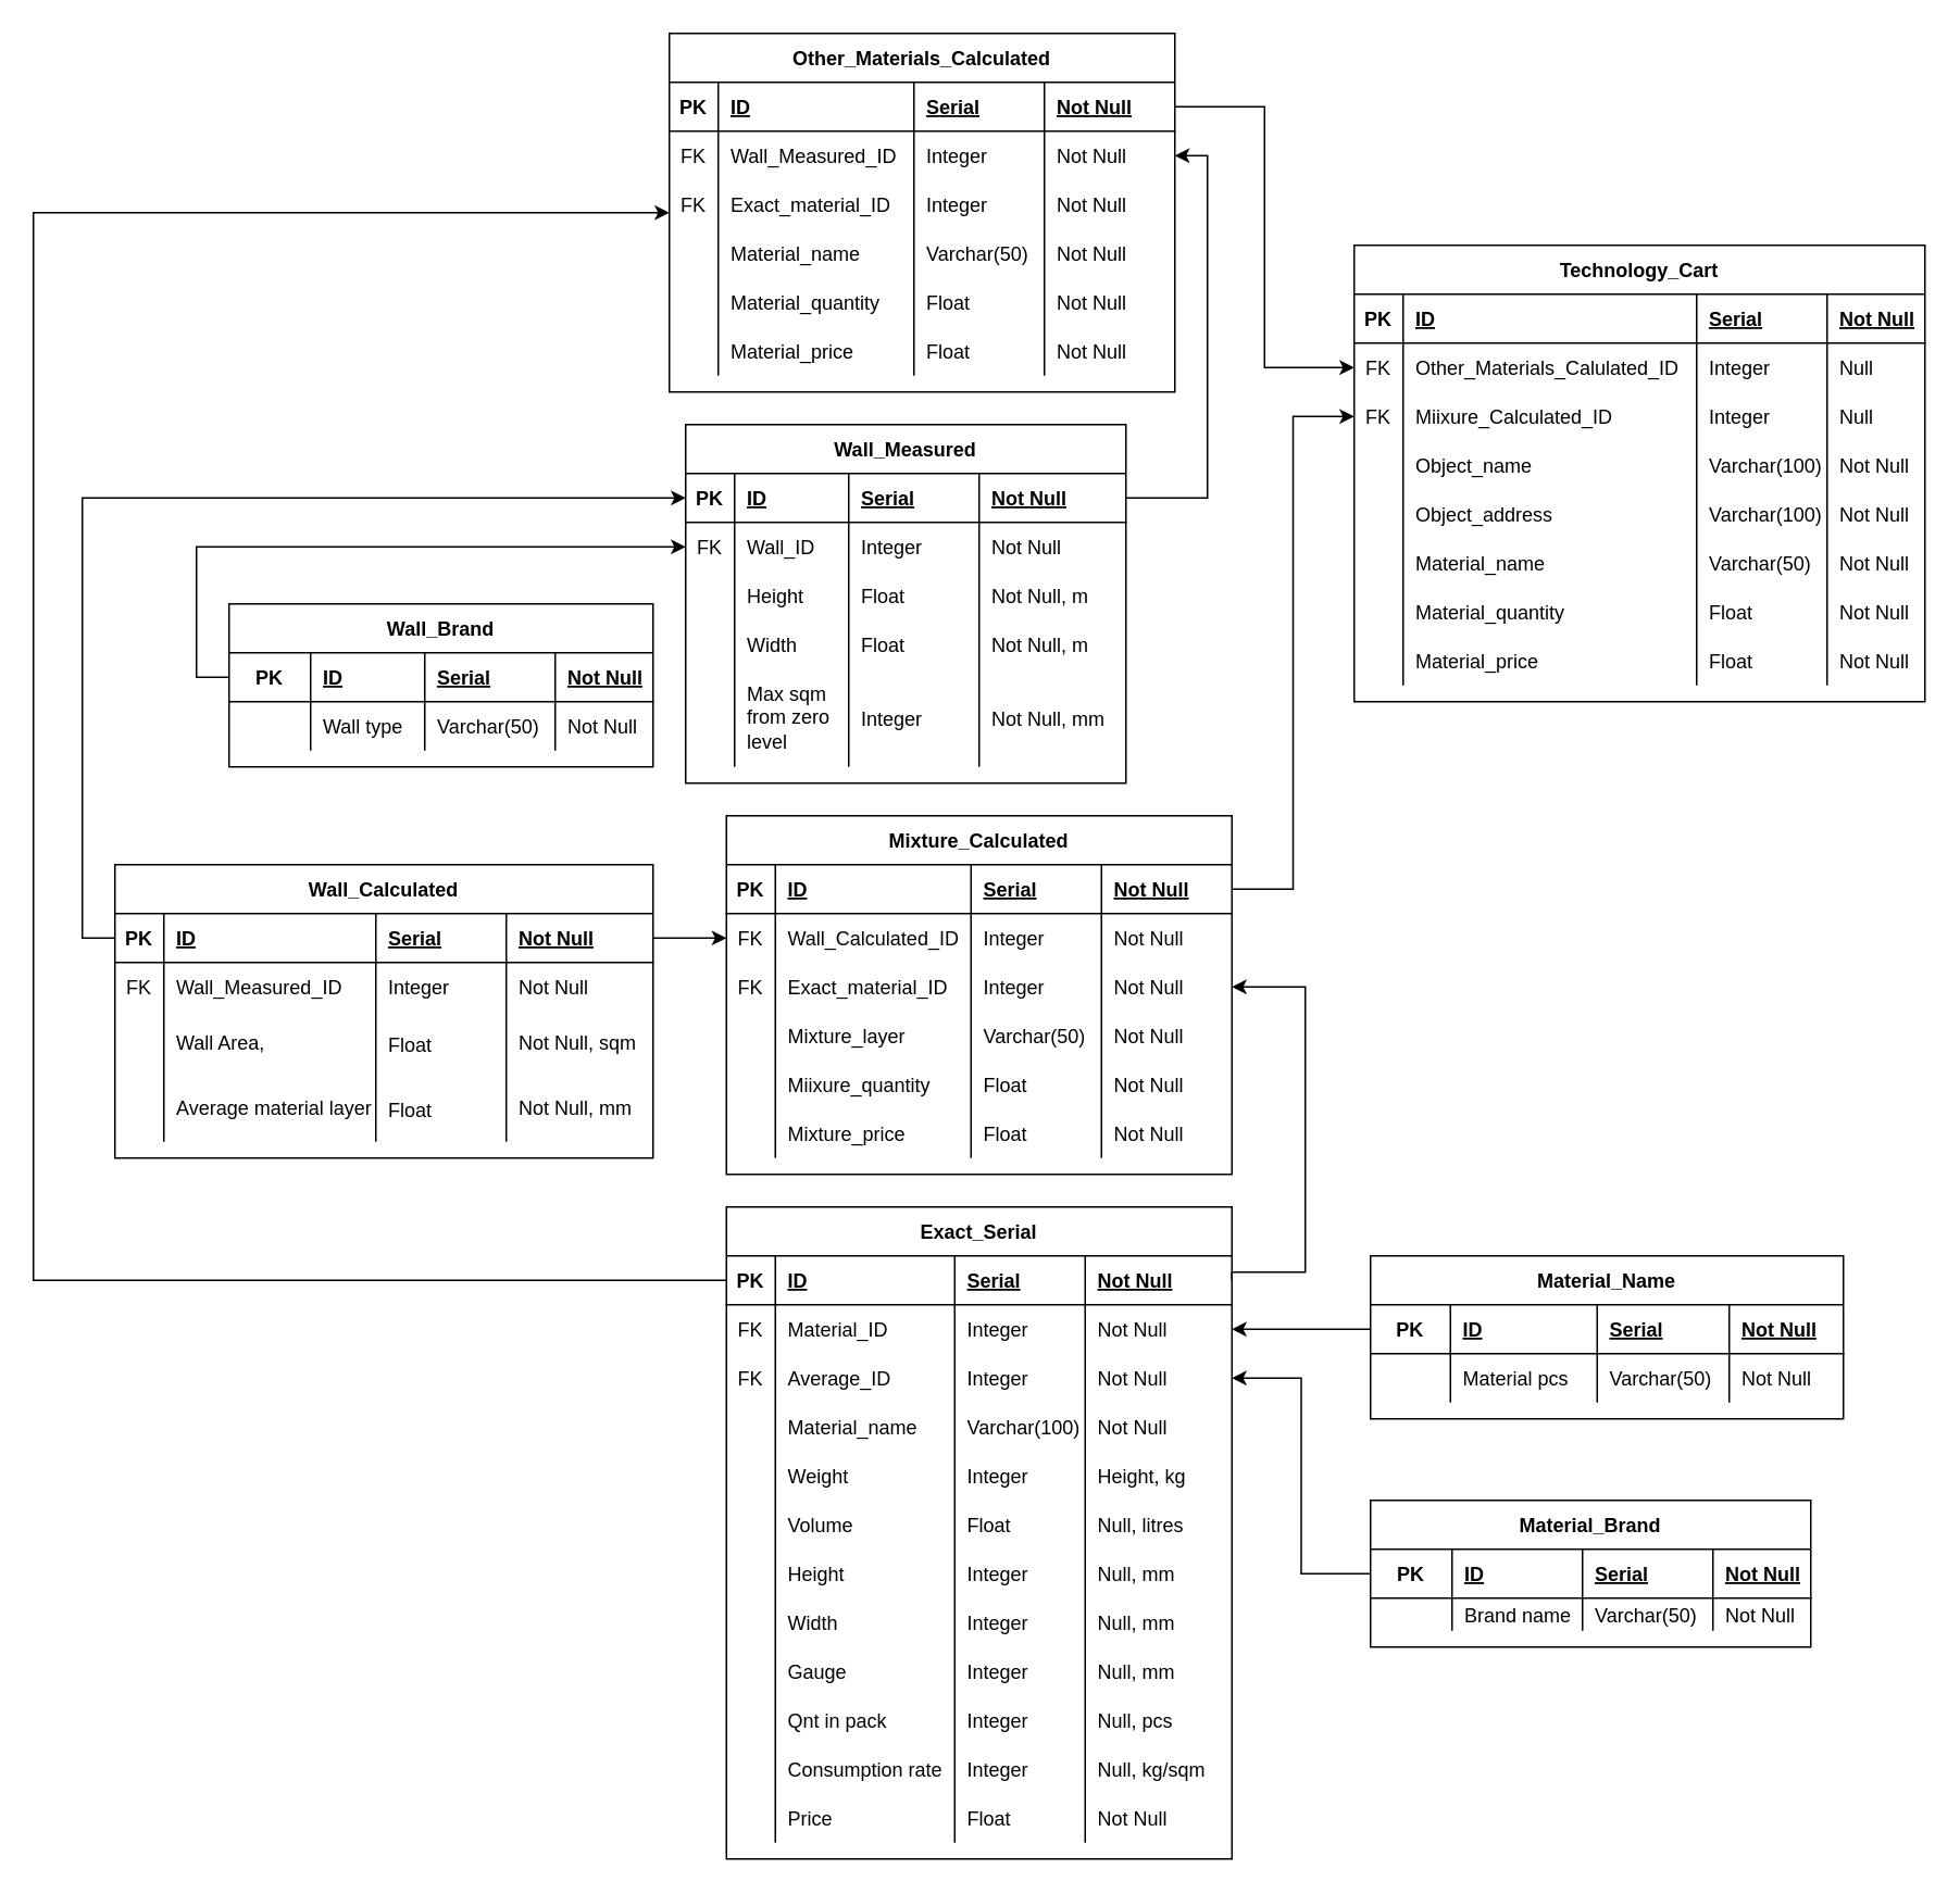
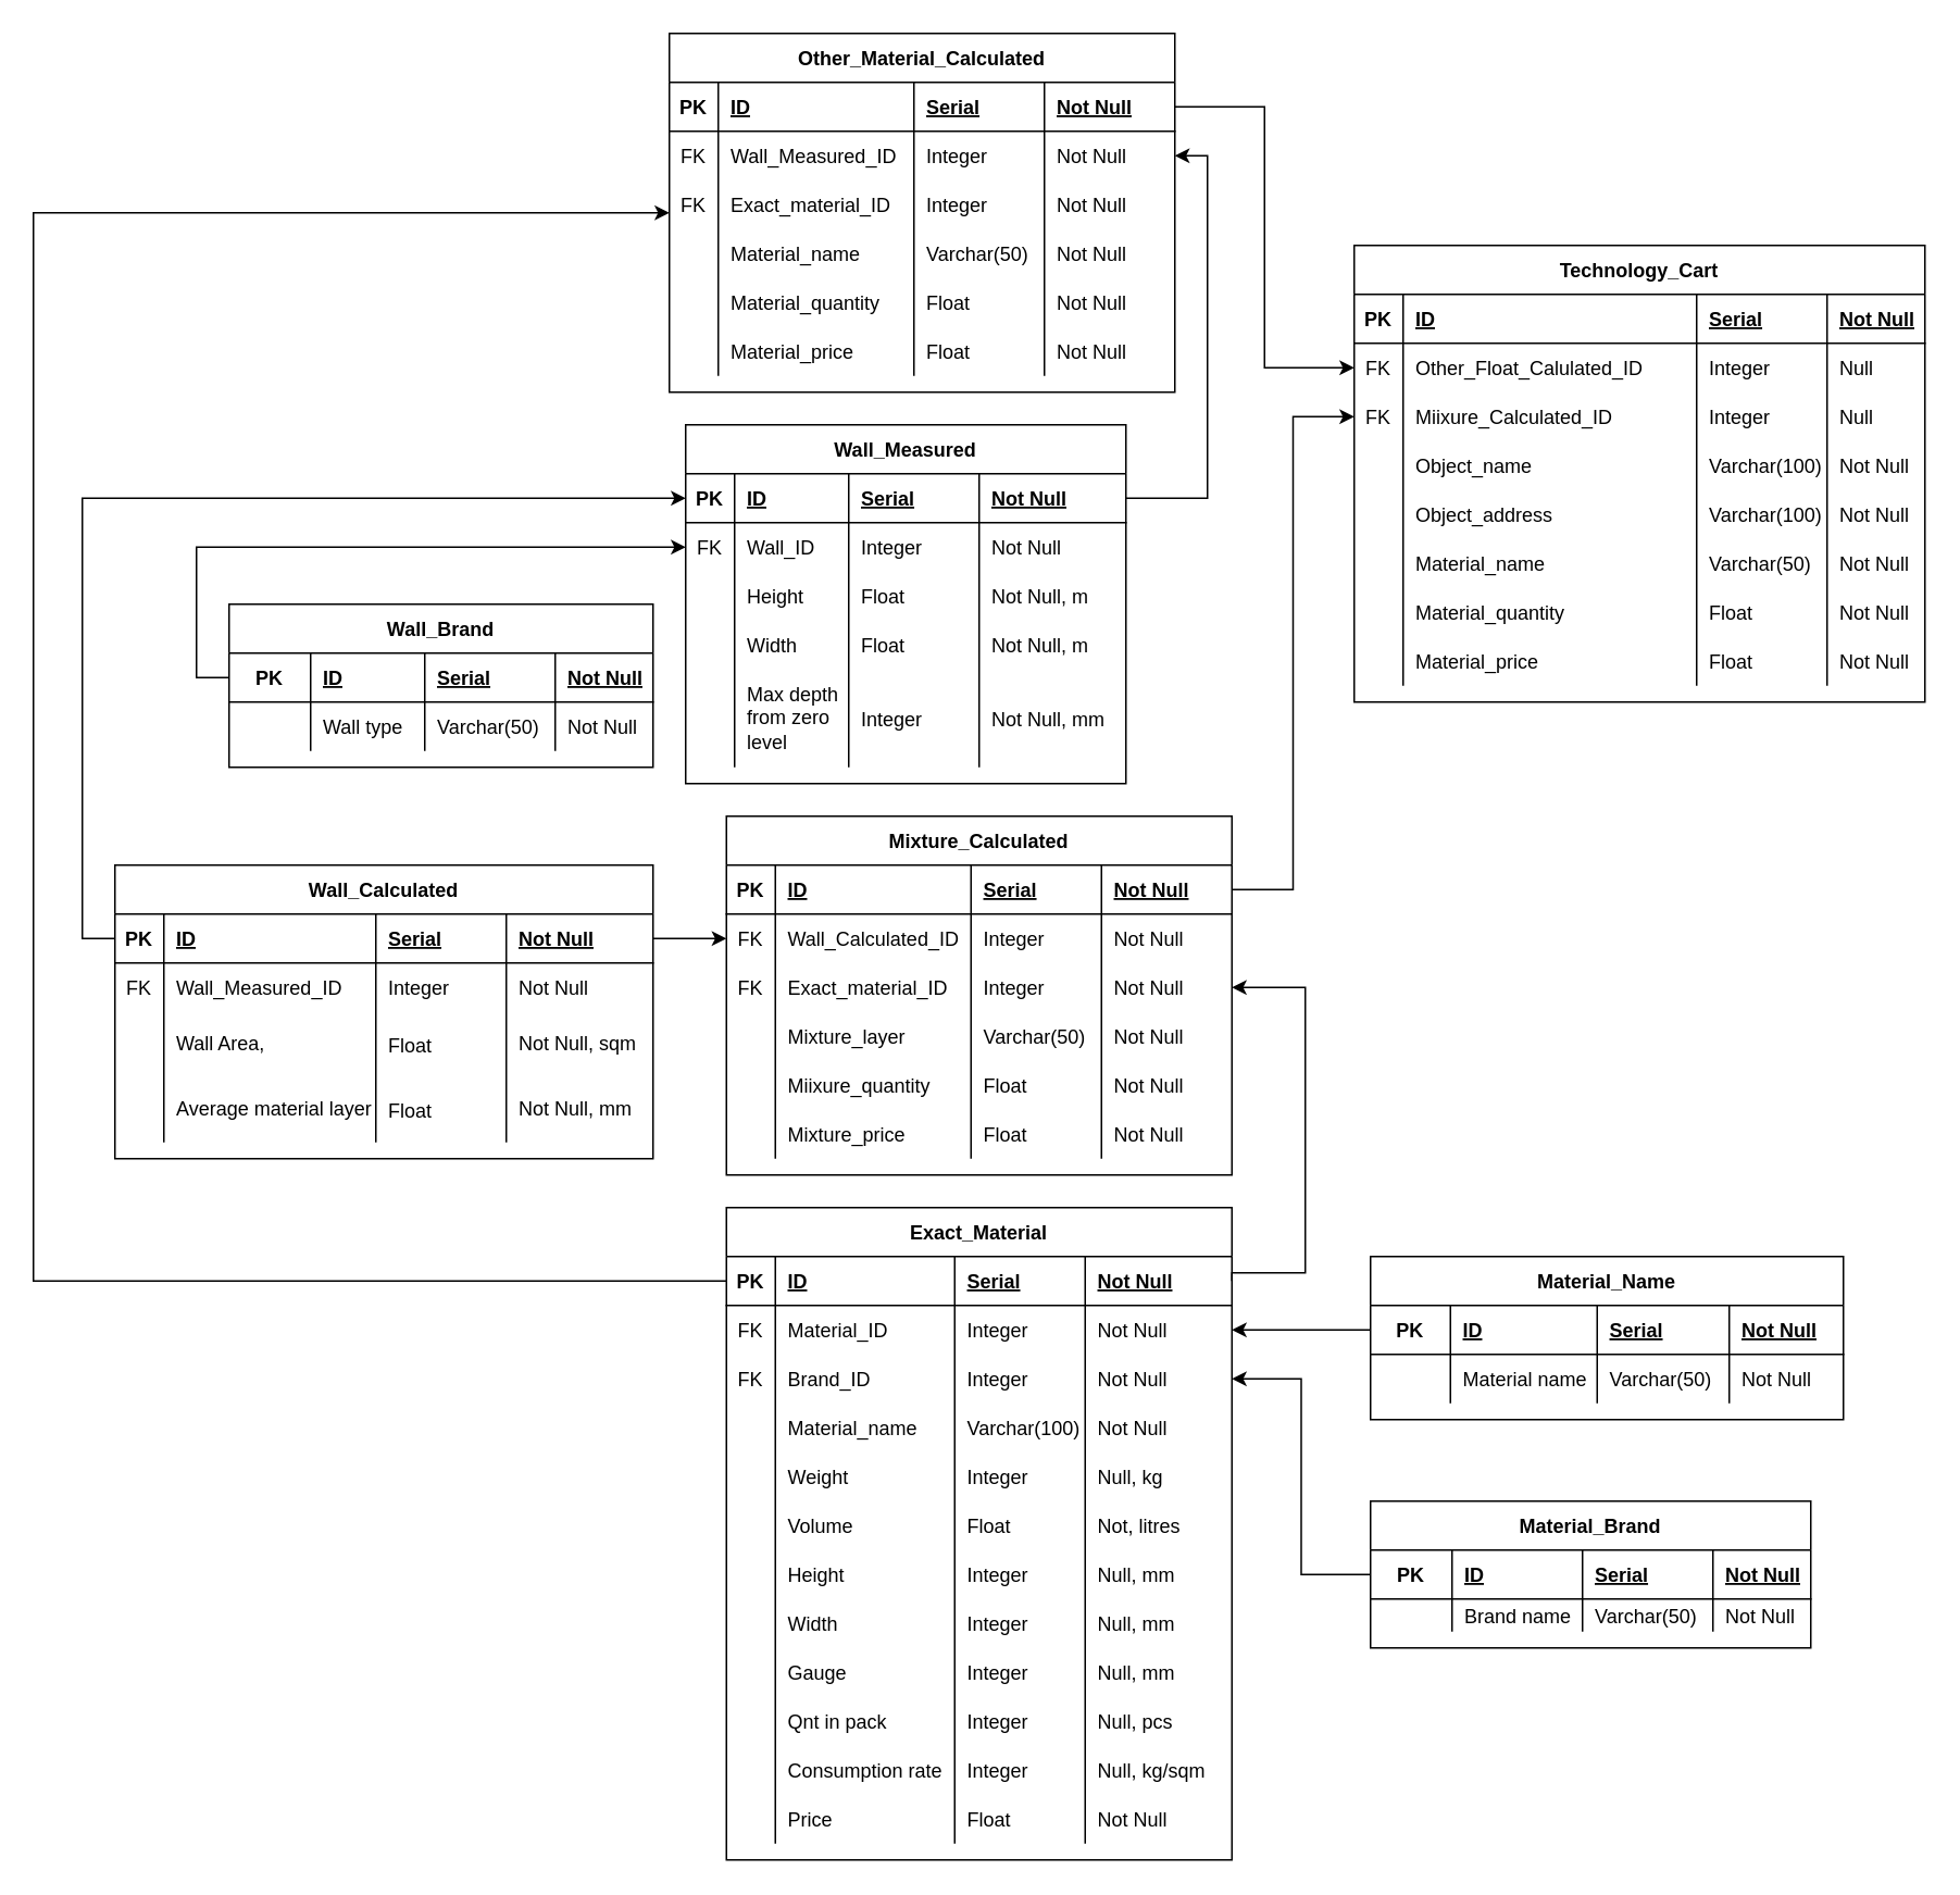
- <mxCell id="177" value="Other_Materials_Calculated" style="shape=table;startSize=30;container=1;collapsible=1;childLayout=tableLayout;fixedRows=1;rowLines=0;fontStyle=1;align=center;resizeLast=1;" vertex="1" parent="1"><mxGeometry x="410" y="20" width="310.0" height="220" as="geometry" /></mxCell>
+ <mxCell id="177" value="Other_Material_Calculated" style="shape=table;startSize=30;container=1;collapsible=1;childLayout=tableLayout;fixedRows=1;rowLines=0;fontStyle=1;align=center;resizeLast=1;" vertex="1" parent="1"><mxGeometry x="410" y="20" width="310.0" height="220" as="geometry" /></mxCell>
- <mxCell id="218" value="Other_Materials_Calulated_ID" style="shape=partialRectangle;connectable=0;fillColor=none;top=0;left=0;bottom=0;right=0;align=left;spacingLeft=6;overflow=hidden;" vertex="1" parent="216"><mxGeometry x="30" width="180" height="30" as="geometry"><mxRectangle width="180" height="30" as="alternateBounds" /></mxGeometry></mxCell>
+ <mxCell id="218" value="Other_Float_Calulated_ID" style="shape=partialRectangle;connectable=0;fillColor=none;top=0;left=0;bottom=0;right=0;align=left;spacingLeft=6;overflow=hidden;" vertex="1" parent="216"><mxGeometry x="30" width="180" height="30" as="geometry"><mxRectangle width="180" height="30" as="alternateBounds" /></mxGeometry></mxCell>
- <mxCell id="119" value="Max sqm from zero level" style="shape=partialRectangle;connectable=0;fillColor=none;top=0;left=0;bottom=0;right=0;align=left;spacingLeft=6;overflow=hidden;whiteSpace=wrap;" vertex="1" parent="117"><mxGeometry x="30" width="70" height="60" as="geometry"><mxRectangle width="70" height="60" as="alternateBounds" /></mxGeometry></mxCell>
+ <mxCell id="119" value="Max depth from zero level" style="shape=partialRectangle;connectable=0;fillColor=none;top=0;left=0;bottom=0;right=0;align=left;spacingLeft=6;overflow=hidden;whiteSpace=wrap;" vertex="1" parent="117"><mxGeometry x="30" width="70" height="60" as="geometry"><mxRectangle width="70" height="60" as="alternateBounds" /></mxGeometry></mxCell>
- <mxCell id="35" value="Exact_Serial" style="shape=table;startSize=30;container=1;collapsible=1;childLayout=tableLayout;fixedRows=1;rowLines=0;fontStyle=1;align=center;resizeLast=1;" vertex="1" parent="1"><mxGeometry x="445" y="740" width="310.0" height="400" as="geometry" /></mxCell>
+ <mxCell id="35" value="Exact_Material" style="shape=table;startSize=30;container=1;collapsible=1;childLayout=tableLayout;fixedRows=1;rowLines=0;fontStyle=1;align=center;resizeLast=1;" vertex="1" parent="1"><mxGeometry x="445" y="740" width="310.0" height="400" as="geometry" /></mxCell>
- <mxCell id="48" value="Average_ID" style="shape=partialRectangle;connectable=0;fillColor=none;top=0;left=0;bottom=0;right=0;align=left;spacingLeft=6;overflow=hidden;" vertex="1" parent="46"><mxGeometry x="30" width="110.0" height="30" as="geometry"><mxRectangle width="110.0" height="30" as="alternateBounds" /></mxGeometry></mxCell>
+ <mxCell id="48" value="Brand_ID" style="shape=partialRectangle;connectable=0;fillColor=none;top=0;left=0;bottom=0;right=0;align=left;spacingLeft=6;overflow=hidden;" vertex="1" parent="46"><mxGeometry x="30" width="110.0" height="30" as="geometry"><mxRectangle width="110.0" height="30" as="alternateBounds" /></mxGeometry></mxCell>
- <mxCell id="21" value="Material pcs" style="shape=partialRectangle;connectable=0;fillColor=none;top=0;left=0;bottom=0;right=0;align=left;spacingLeft=6;overflow=hidden;" vertex="1" parent="19"><mxGeometry x="49" width="90.0" height="30" as="geometry"><mxRectangle width="90.0" height="30" as="alternateBounds" /></mxGeometry></mxCell>
+ <mxCell id="21" value="Material name" style="shape=partialRectangle;connectable=0;fillColor=none;top=0;left=0;bottom=0;right=0;align=left;spacingLeft=6;overflow=hidden;" vertex="1" parent="19"><mxGeometry x="49" width="90.0" height="30" as="geometry"><mxRectangle width="90.0" height="30" as="alternateBounds" /></mxGeometry></mxCell>
- <mxCell id="60" value="Height, kg" style="shape=partialRectangle;connectable=0;fillColor=none;top=0;left=0;bottom=0;right=0;align=left;spacingLeft=6;overflow=hidden;" vertex="1" parent="56"><mxGeometry x="220.0" width="90" height="30" as="geometry"><mxRectangle width="90" height="30" as="alternateBounds" /></mxGeometry></mxCell>
+ <mxCell id="60" value="Null, kg" style="shape=partialRectangle;connectable=0;fillColor=none;top=0;left=0;bottom=0;right=0;align=left;spacingLeft=6;overflow=hidden;" vertex="1" parent="56"><mxGeometry x="220.0" width="90" height="30" as="geometry"><mxRectangle width="90" height="30" as="alternateBounds" /></mxGeometry></mxCell>
- <mxCell id="65" value="Null, litres" style="shape=partialRectangle;connectable=0;fillColor=none;top=0;left=0;bottom=0;right=0;align=left;spacingLeft=6;overflow=hidden;" vertex="1" parent="61"><mxGeometry x="220.0" width="90" height="30" as="geometry"><mxRectangle width="90" height="30" as="alternateBounds" /></mxGeometry></mxCell>
+ <mxCell id="65" value="Not, litres" style="shape=partialRectangle;connectable=0;fillColor=none;top=0;left=0;bottom=0;right=0;align=left;spacingLeft=6;overflow=hidden;" vertex="1" parent="61"><mxGeometry x="220.0" width="90" height="30" as="geometry"><mxRectangle width="90" height="30" as="alternateBounds" /></mxGeometry></mxCell>
